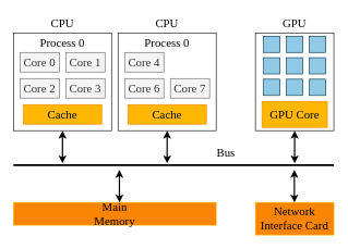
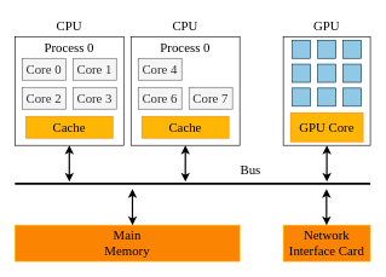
- <mxCell id="18" value="Main &lt;br&gt;Memory" style="rounded=0;whiteSpace=wrap;html=1;fontSize=18;fillColor=#FB8402;strokeColor=#FFB703;fontFamily=Times New Roman;" parent="1" vertex="1"><mxGeometry x="20" y="310" width="310" height="35" as="geometry" /></mxCell>
+ <mxCell id="18" value="Main &lt;br&gt;Memory" style="rounded=0;whiteSpace=wrap;html=1;fontSize=18;fillColor=#FB8402;strokeColor=#FFB703;fontFamily=Times New Roman;" parent="1" vertex="1"><mxGeometry x="20" y="310" width="310" height="50" as="geometry" /></mxCell>
